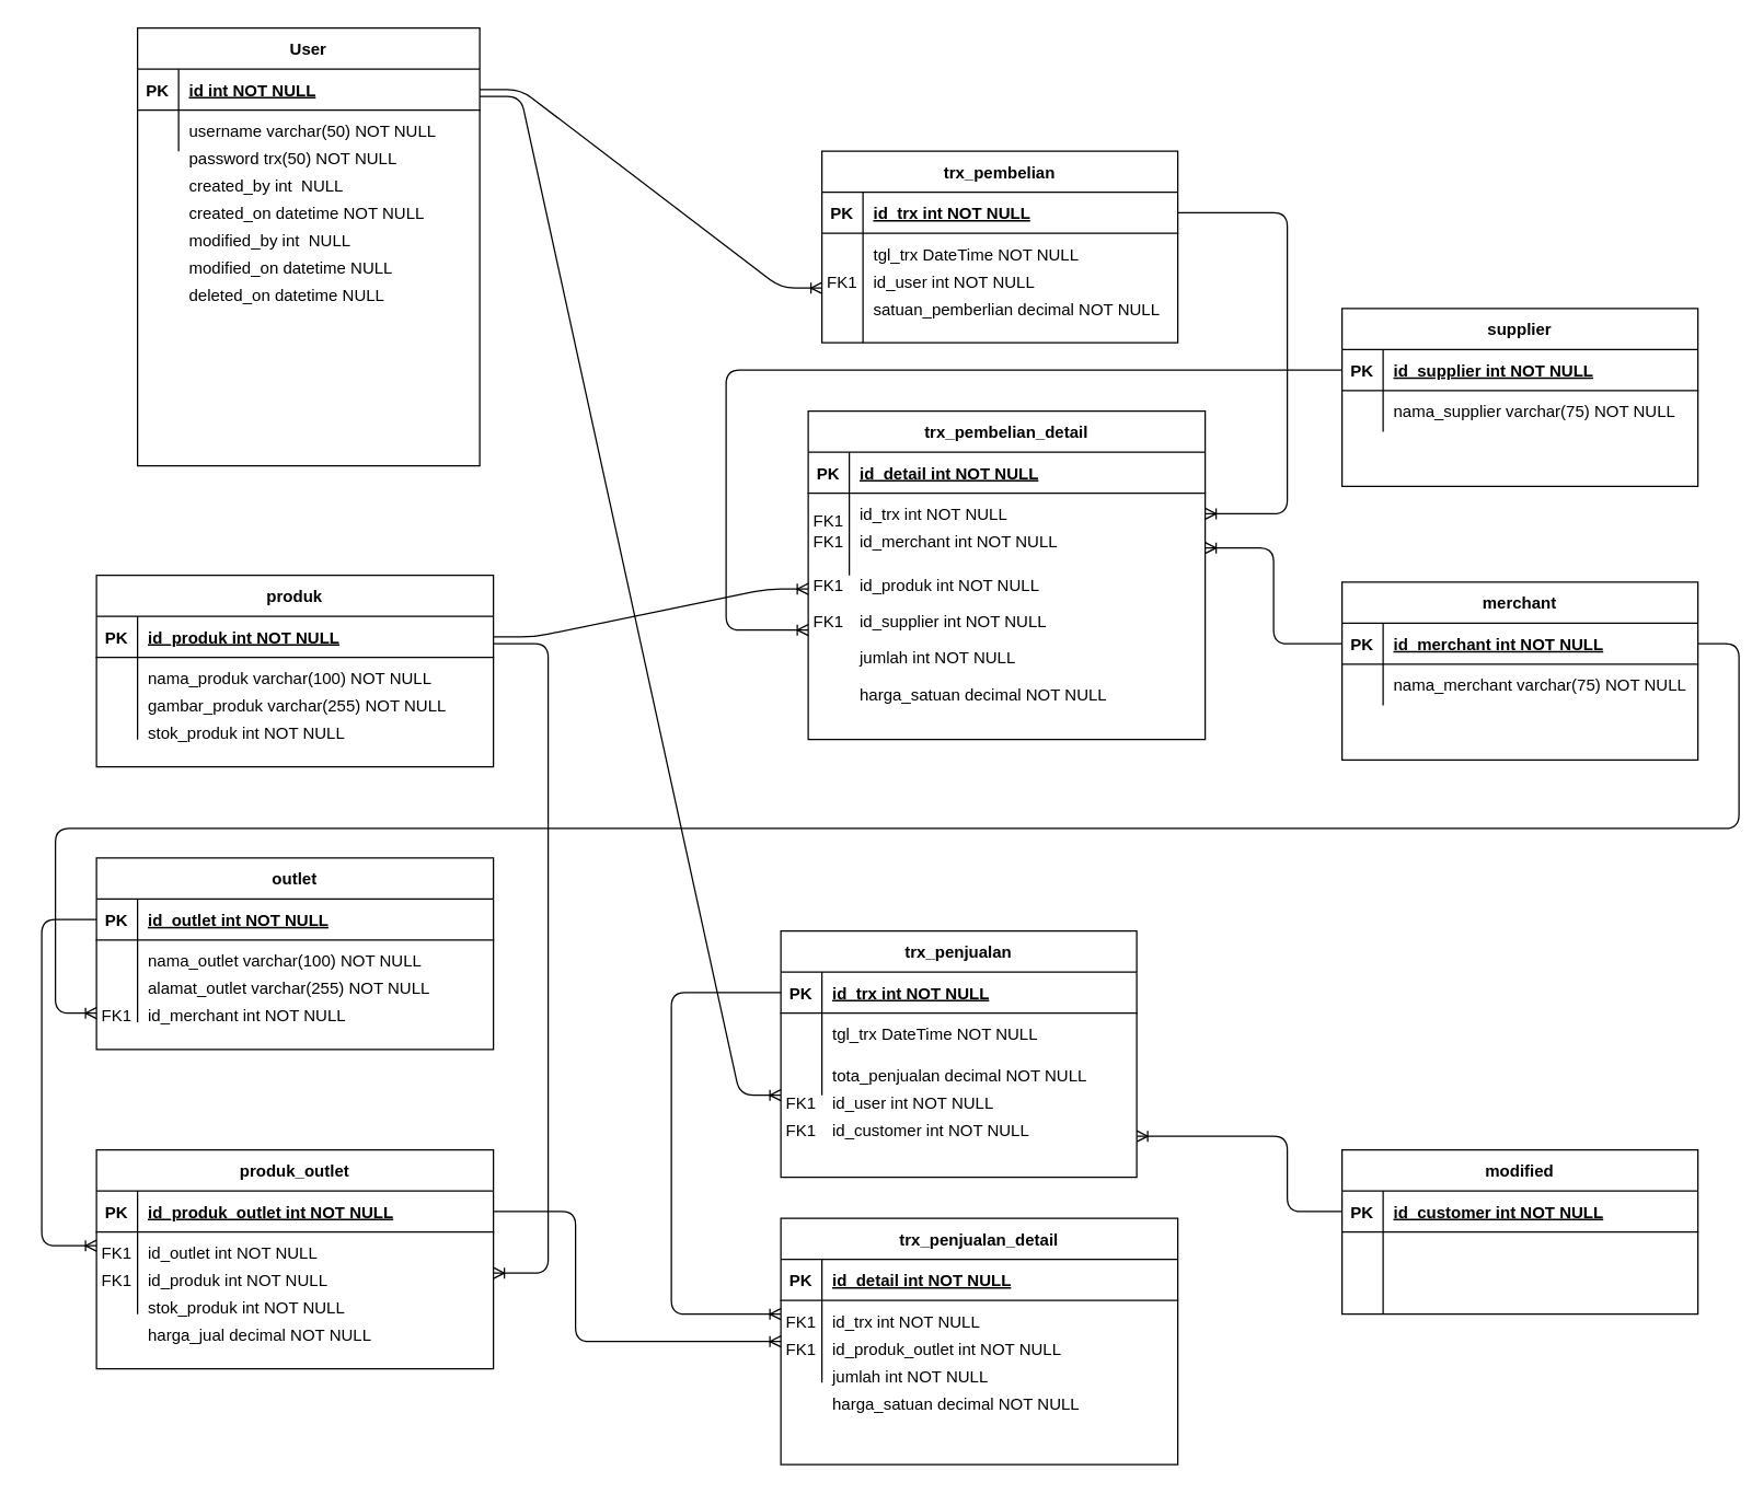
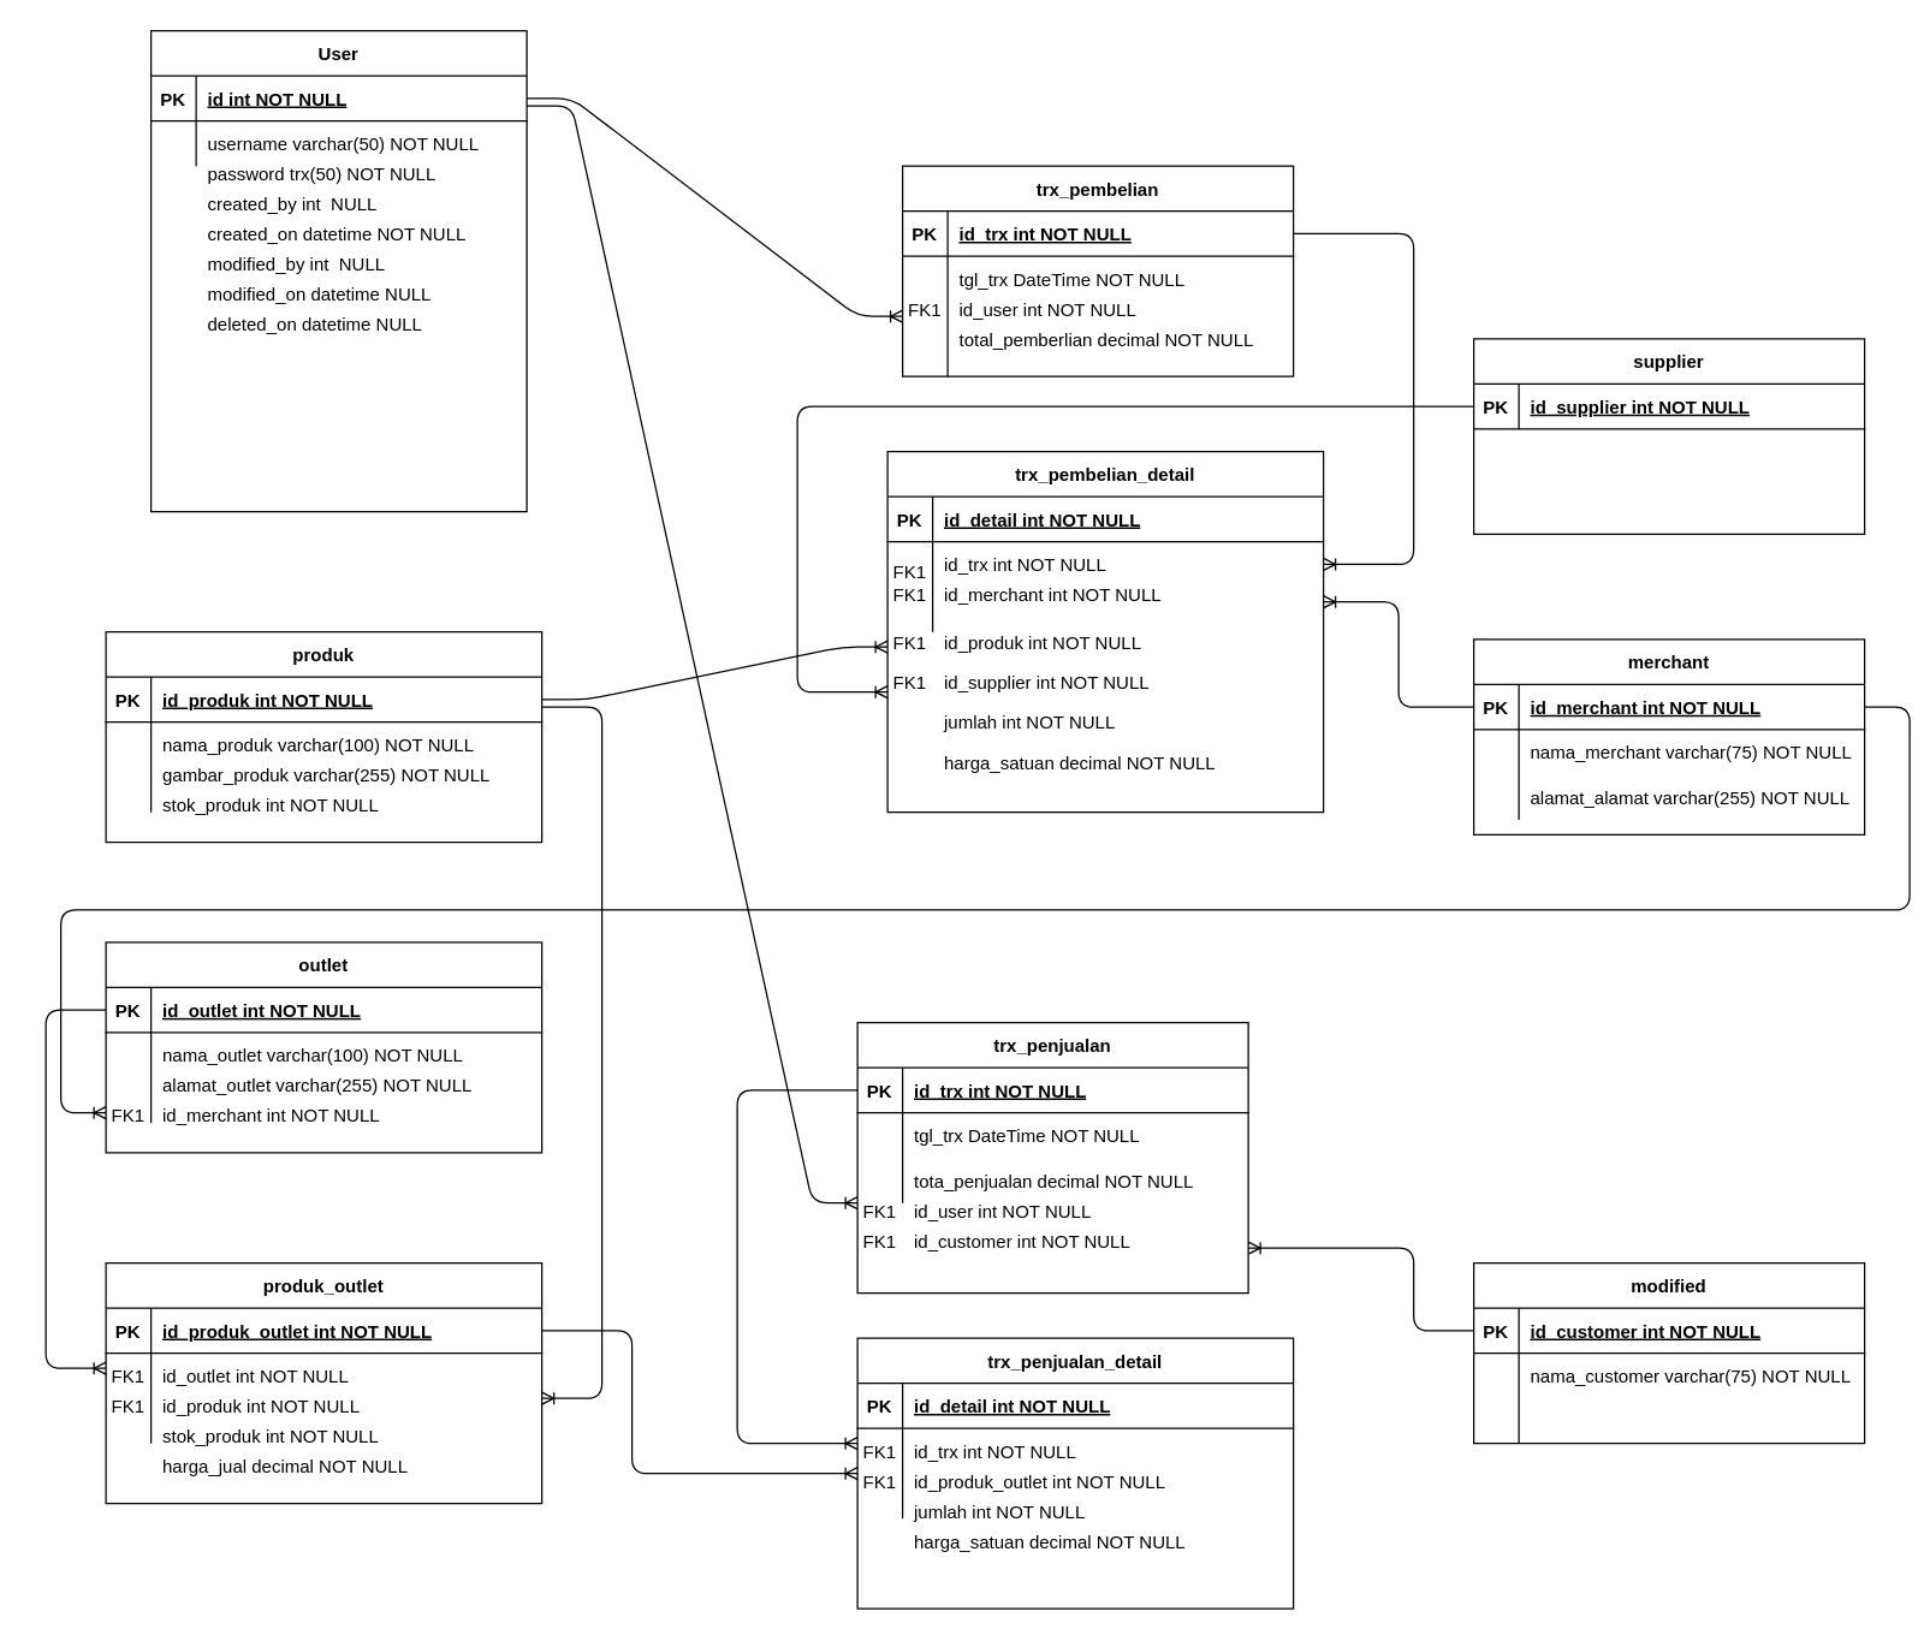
- <mxCell id="123" value="satuan_pemberlian decimal NOT NULL" style="shape=partialRectangle;overflow=hidden;connectable=0;fillColor=none;top=0;left=0;bottom=0;right=0;align=left;spacingLeft=6;" vertex="1" parent="121"><mxGeometry x="30" width="230" height="50" as="geometry"><mxRectangle width="230" height="50" as="alternateBounds" /></mxGeometry></mxCell>
+ <mxCell id="123" value="total_pemberlian decimal NOT NULL" style="shape=partialRectangle;overflow=hidden;connectable=0;fillColor=none;top=0;left=0;bottom=0;right=0;align=left;spacingLeft=6;" vertex="1" parent="121"><mxGeometry x="30" width="230" height="50" as="geometry"><mxRectangle width="230" height="50" as="alternateBounds" /></mxGeometry></mxCell>
- <mxCell id="8" value="nama_supplier varchar(75) NOT NULL" style="shape=partialRectangle;overflow=hidden;connectable=0;fillColor=none;top=0;left=0;bottom=0;right=0;align=left;spacingLeft=6;" vertex="1" parent="6"><mxGeometry x="30" width="230" height="30" as="geometry"><mxRectangle width="230" height="30" as="alternateBounds" /></mxGeometry></mxCell>
+ <mxCell id="40" value="alamat_alamat varchar(255) NOT NULL" style="shape=partialRectangle;overflow=hidden;connectable=0;fillColor=none;top=0;left=0;bottom=0;right=0;align=left;spacingLeft=6;" vertex="1" parent="38"><mxGeometry x="30" width="230" height="30" as="geometry"><mxRectangle width="230" height="30" as="alternateBounds" /></mxGeometry></mxCell>
+ <mxCell id="78" value="nama_customer varchar(75) NOT NULL" style="shape=partialRectangle;overflow=hidden;connectable=0;fillColor=none;top=0;left=0;bottom=0;right=0;align=left;spacingLeft=6;" vertex="1" parent="76"><mxGeometry x="30" width="230" height="30" as="geometry"><mxRectangle width="230" height="30" as="alternateBounds" /></mxGeometry></mxCell>
